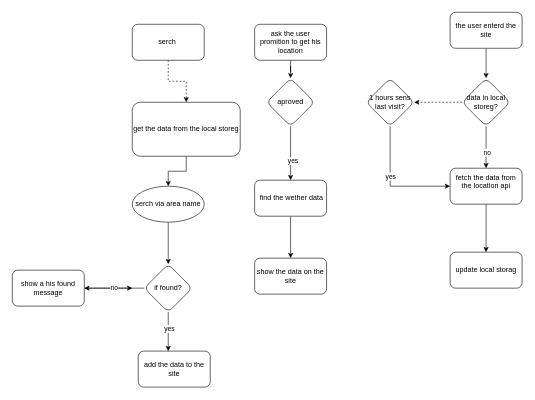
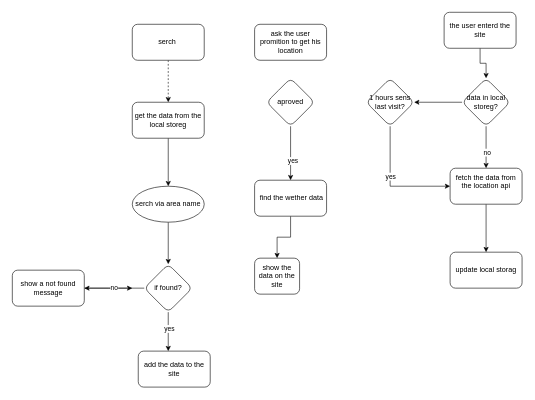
- <mxCell id="27" value="the user enterd the site" style="rounded=1;whiteSpace=wrap;html=1;" vertex="1" parent="1"><mxGeometry x="750" y="20" width="120" height="60" as="geometry" /></mxCell>
+ <mxCell id="27" value="the user enterd the site" style="rounded=1;whiteSpace=wrap;html=1;" vertex="1" parent="1"><mxGeometry x="740" y="20" width="120" height="60" as="geometry" /></mxCell>
- <mxCell id="2" value="" style="edgeStyle=orthogonalEdgeStyle;rounded=0;orthogonalLoop=1;jettySize=auto;html=1;" edge="1" parent="1" source="3" target="6"><mxGeometry relative="1" as="geometry" /></mxCell>
- <mxCell id="30" value="" style="edgeStyle=orthogonalEdgeStyle;rounded=0;orthogonalLoop=1;jettySize=auto;html=1;dashed=1;" edge="1" parent="1" source="31" target="34"><mxGeometry relative="1" as="geometry" /></mxCell>
+ <mxCell id="30" value="" style="edgeStyle=orthogonalEdgeStyle;rounded=0;orthogonalLoop=1;jettySize=auto;html=1;" edge="1" parent="1" source="31" target="34"><mxGeometry relative="1" as="geometry" /></mxCell>
- <mxCell id="13" value="get the data from the local storeg" style="rounded=1;whiteSpace=wrap;html=1;" vertex="1" parent="1"><mxGeometry x="220" y="170" width="180" height="90" as="geometry" /></mxCell>
+ <mxCell id="13" value="get the data from the local storeg" style="rounded=1;whiteSpace=wrap;html=1;" vertex="1" parent="1"><mxGeometry x="220" y="170" width="120" height="60" as="geometry" /></mxCell>
- <mxCell id="11" value="show the data on the site" style="whiteSpace=wrap;html=1;rounded=1;" vertex="1" parent="1"><mxGeometry x="424" y="430" width="120" height="60" as="geometry" /></mxCell>
+ <mxCell id="11" value="show the data on the site" style="whiteSpace=wrap;html=1;rounded=1;" vertex="1" parent="1"><mxGeometry x="424" y="430" width="75" height="60" as="geometry" /></mxCell>
- <mxCell id="25" value="show a his found message" style="whiteSpace=wrap;html=1;rounded=1;" vertex="1" parent="1"><mxGeometry x="20" y="450" width="120" height="60" as="geometry" /></mxCell>
+ <mxCell id="25" value="show a not found message" style="whiteSpace=wrap;html=1;rounded=1;" vertex="1" parent="1"><mxGeometry x="20" y="450" width="120" height="60" as="geometry" /></mxCell>
